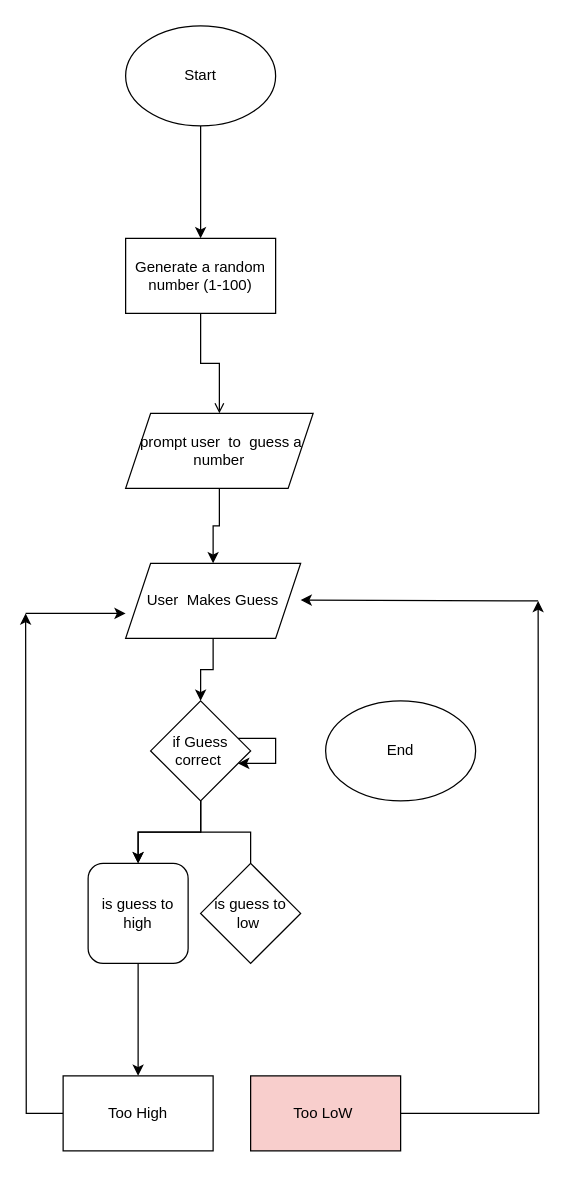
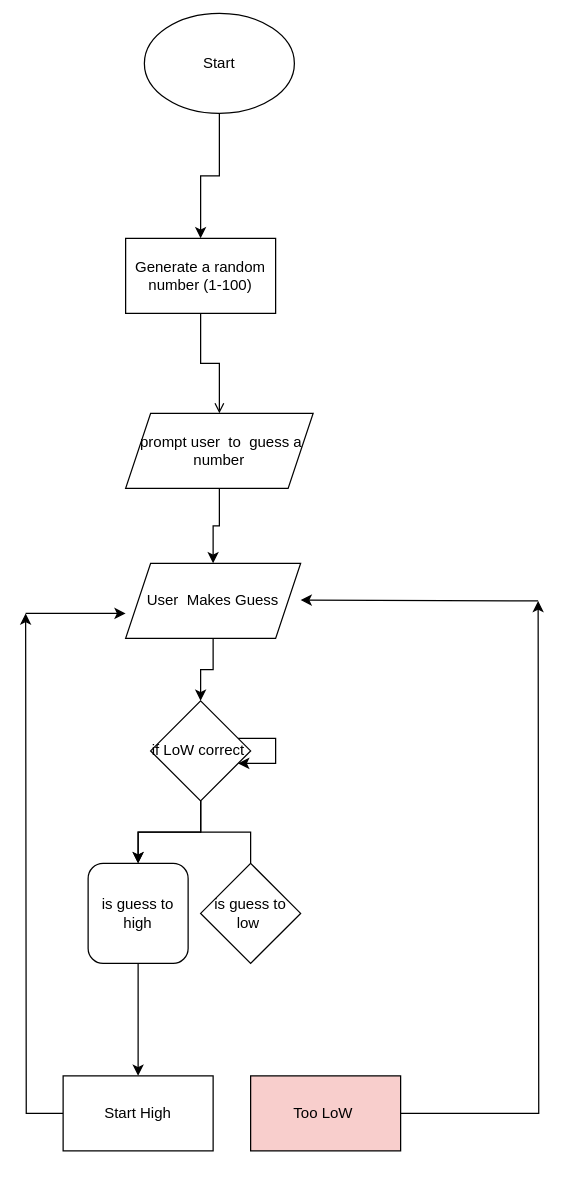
- <mxCell id="3" value="Start" style="ellipse;whiteSpace=wrap;html=1;" vertex="1" parent="1"><mxGeometry x="100" y="20" width="120" height="80" as="geometry" /></mxCell>
+ <mxCell id="3" value="Start" style="ellipse;whiteSpace=wrap;html=1;" vertex="1" parent="1"><mxGeometry x="115" y="10" width="120" height="80" as="geometry" /></mxCell>
- <mxCell id="13" value="if Guess correct&amp;nbsp;" style="rhombus;whiteSpace=wrap;html=1;" vertex="1" parent="1"><mxGeometry x="120" y="560" width="80" height="80" as="geometry" /></mxCell>
+ <mxCell id="13" value="if LoW correct&amp;nbsp;" style="rhombus;whiteSpace=wrap;html=1;" vertex="1" parent="1"><mxGeometry x="120" y="560" width="80" height="80" as="geometry" /></mxCell>
- <mxCell id="14" value="End" style="ellipse;whiteSpace=wrap;html=1;" vertex="1" parent="1"><mxGeometry x="260" y="560" width="120" height="80" as="geometry" /></mxCell>
- <mxCell id="20" value="Too High" style="whiteSpace=wrap;html=1;" vertex="1" parent="1"><mxGeometry x="50" y="860" width="120" height="60" as="geometry" /></mxCell>
+ <mxCell id="20" value="Start High" style="whiteSpace=wrap;html=1;" vertex="1" parent="1"><mxGeometry x="50" y="860" width="120" height="60" as="geometry" /></mxCell>
